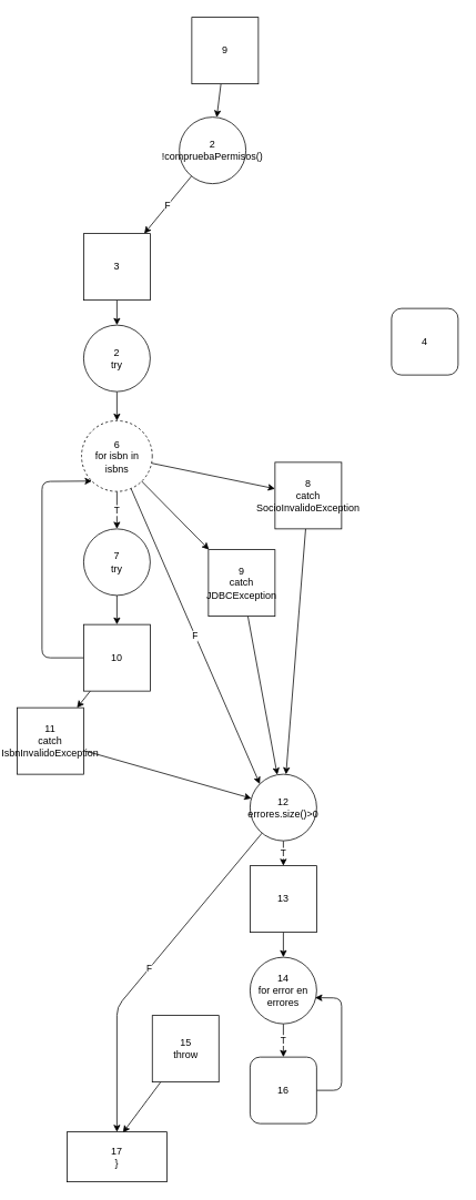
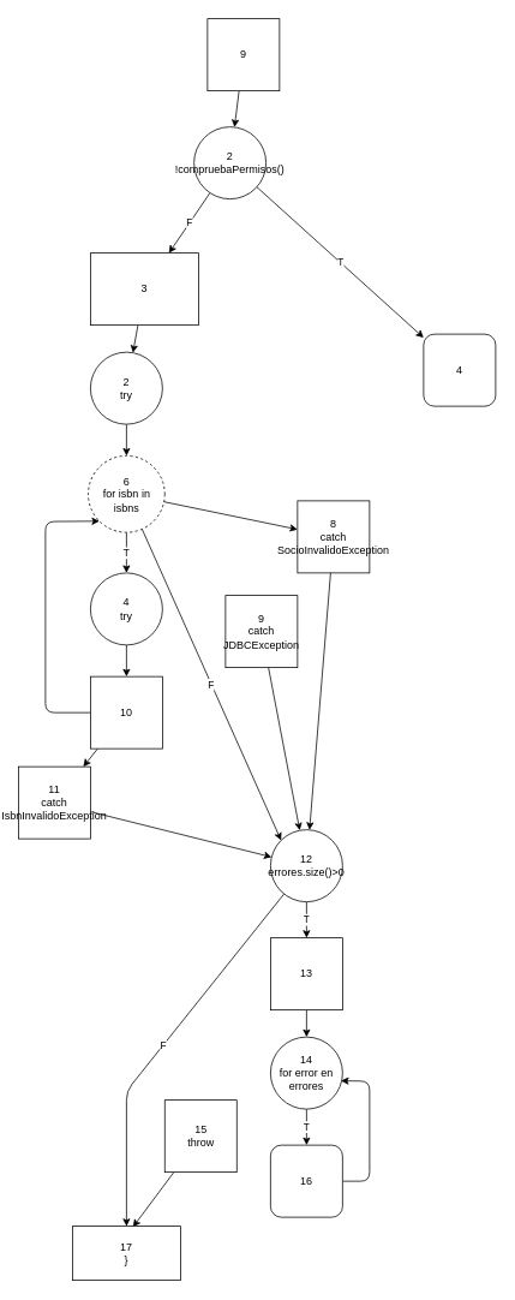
+ <mxCell id="5" value="T" style="edgeStyle=none;html=1;" edge="1" parent="1" source="6" target="9"><mxGeometry relative="1" as="geometry"><mxPoint x="210" y="280" as="targetPoint" /></mxGeometry></mxCell>
- <mxCell id="8" value="3" style="whiteSpace=wrap;html=1;aspect=fixed;" vertex="1" parent="1"><mxGeometry x="100" y="280" width="80" height="80" as="geometry" /></mxCell>
+ <mxCell id="8" value="3" style="whiteSpace=wrap;html=1;aspect=fixed;" vertex="1" parent="1"><mxGeometry x="100" y="280" width="120" height="80" as="geometry" /></mxCell>
- <mxCell id="19" style="edgeStyle=none;html=1;" edge="1" parent="1" source="21" target="27"><mxGeometry relative="1" as="geometry"><mxPoint x="170" y="640" as="targetPoint" /></mxGeometry></mxCell>
- <mxCell id="14" value="7&lt;br&gt;try" style="ellipse;whiteSpace=wrap;html=1;aspect=fixed;" vertex="1" parent="1"><mxGeometry x="100" y="635" width="80" height="80" as="geometry" /></mxCell>
+ <mxCell id="14" value="4&lt;br&gt;try" style="ellipse;whiteSpace=wrap;html=1;aspect=fixed;" vertex="1" parent="1"><mxGeometry x="100" y="635" width="80" height="80" as="geometry" /></mxCell>
- <mxCell id="30" value="12&lt;br&gt;errores.size()&amp;gt;0" style="ellipse;whiteSpace=wrap;html=1;aspect=fixed;" vertex="1" parent="1"><mxGeometry x="300" y="930" width="80" height="80" as="geometry" /></mxCell>
+ <mxCell id="30" value="12&lt;br&gt;errores.size()&amp;gt;0" style="ellipse;whiteSpace=wrap;html=1;aspect=fixed;" vertex="1" parent="1"><mxGeometry x="300" y="920" width="80" height="80" as="geometry" /></mxCell>
